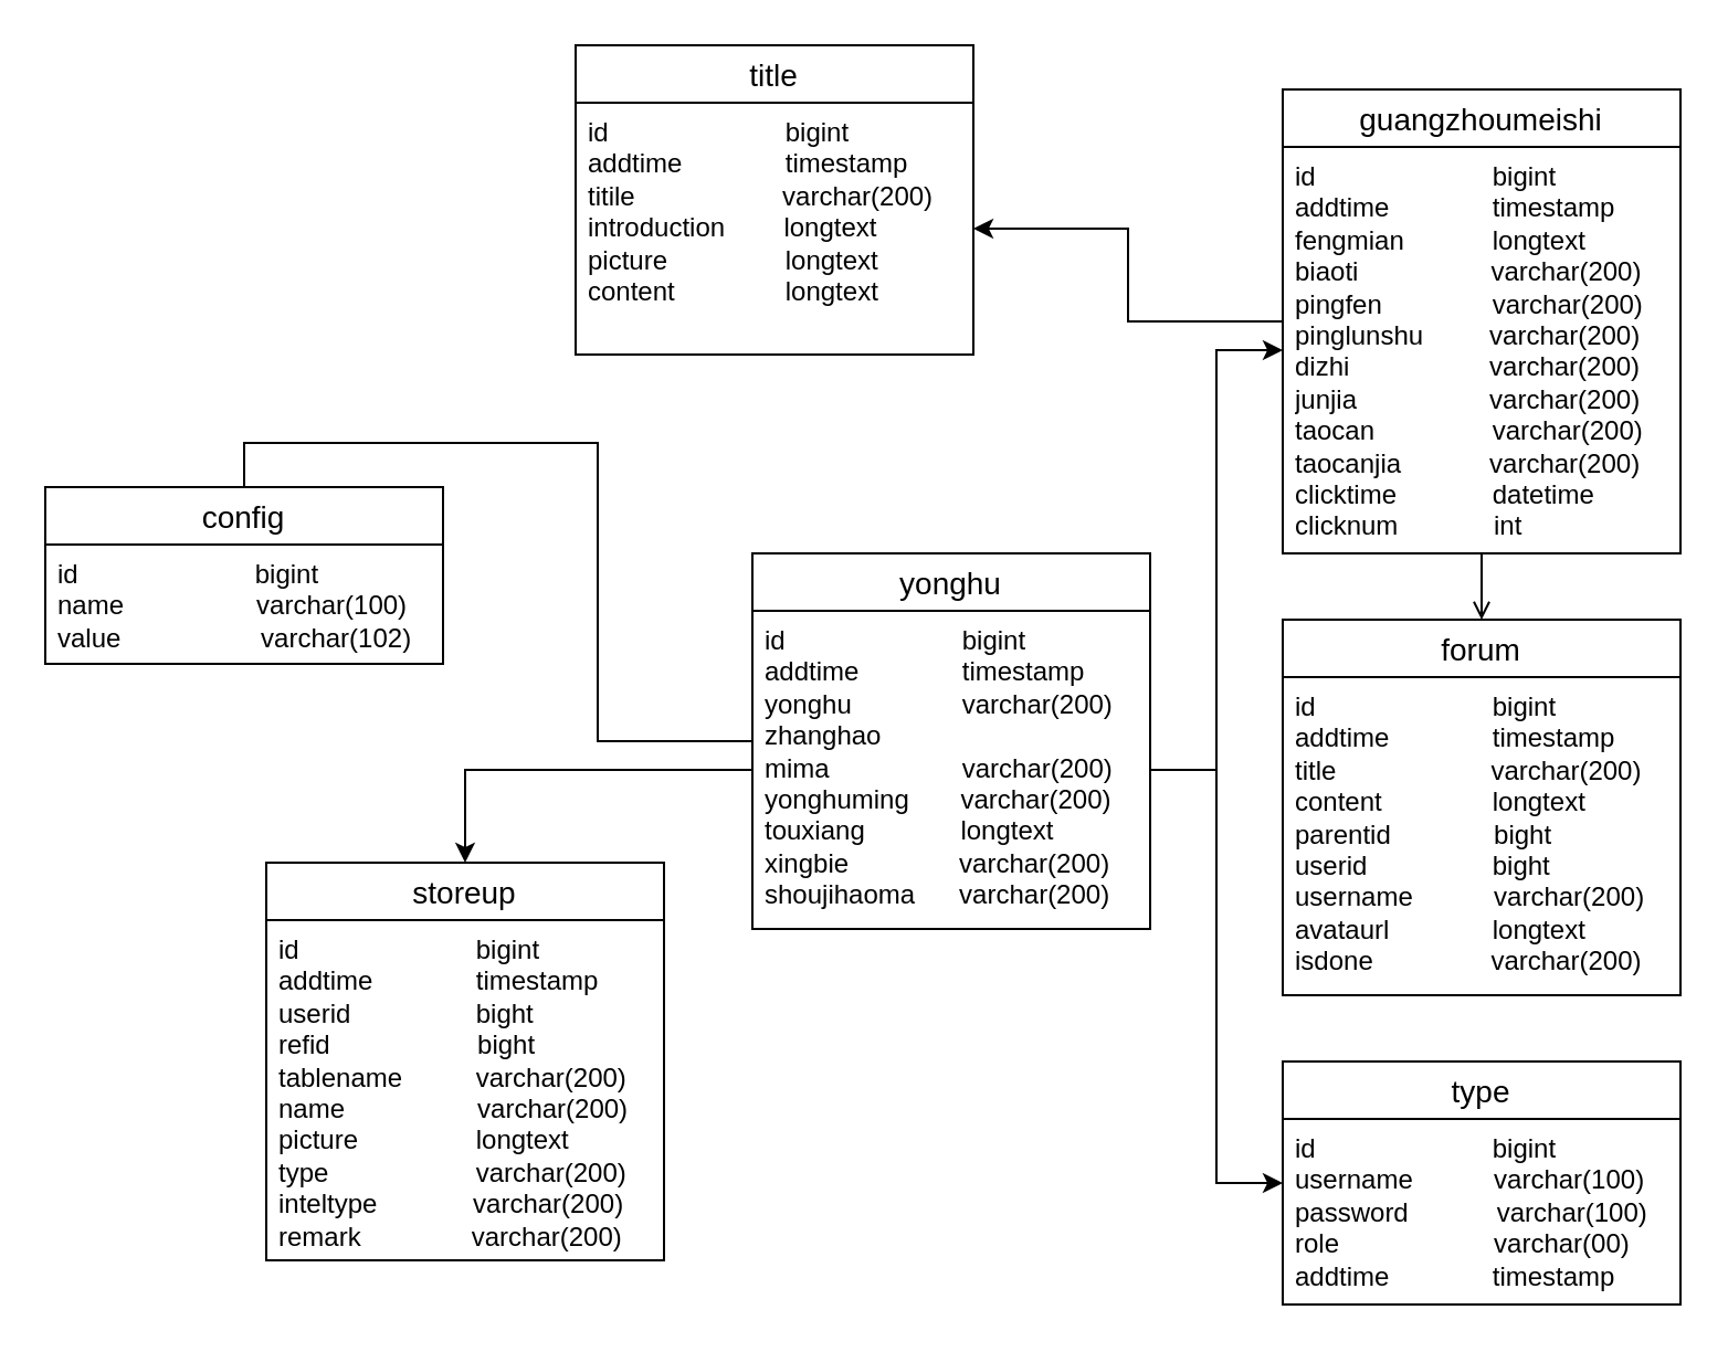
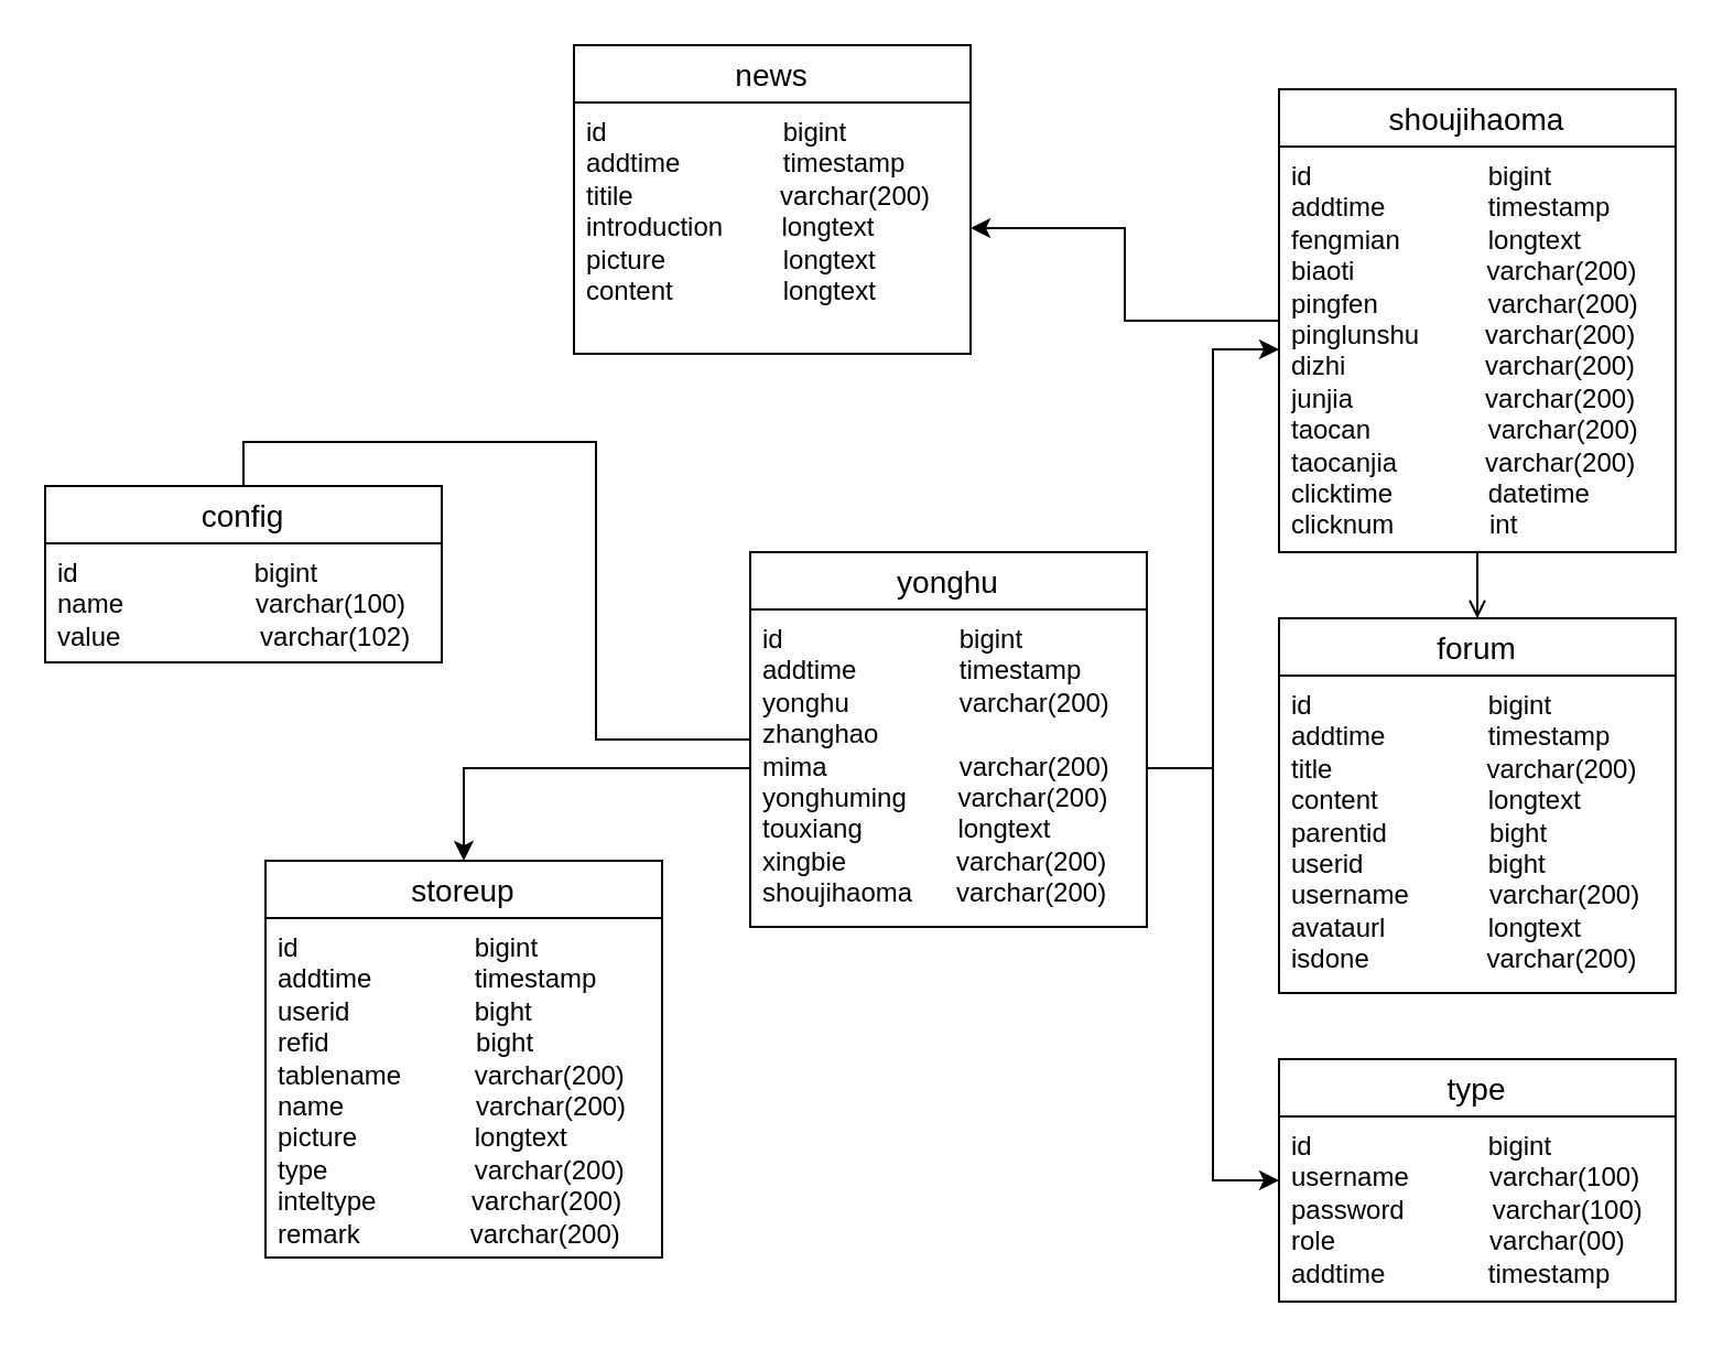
- <mxCell id="2" value="title" style="swimlane;fontStyle=0;childLayout=stackLayout;horizontal=1;startSize=26;horizontalStack=0;resizeParent=1;resizeParentMax=0;resizeLast=0;collapsible=1;marginBottom=0;align=center;fontSize=14;" vertex="1" parent="1"><mxGeometry x="260" y="20" width="180" height="140" as="geometry"><mxRectangle x="330" y="250" width="70" height="30" as="alternateBounds" /></mxGeometry></mxCell>
+ <mxCell id="2" value="news" style="swimlane;fontStyle=0;childLayout=stackLayout;horizontal=1;startSize=26;horizontalStack=0;resizeParent=1;resizeParentMax=0;resizeLast=0;collapsible=1;marginBottom=0;align=center;fontSize=14;" vertex="1" parent="1"><mxGeometry x="260" y="20" width="180" height="140" as="geometry"><mxRectangle x="330" y="250" width="70" height="30" as="alternateBounds" /></mxGeometry></mxCell>
- <mxCell id="6" value="guangzhoumeishi" style="swimlane;fontStyle=0;childLayout=stackLayout;horizontal=1;startSize=26;horizontalStack=0;resizeParent=1;resizeParentMax=0;resizeLast=0;collapsible=1;marginBottom=0;align=center;fontSize=14;" vertex="1" parent="1"><mxGeometry x="580" y="40" width="180" height="210" as="geometry"><mxRectangle x="330" y="250" width="70" height="30" as="alternateBounds" /></mxGeometry></mxCell>
+ <mxCell id="6" value="shoujihaoma" style="swimlane;fontStyle=0;childLayout=stackLayout;horizontal=1;startSize=26;horizontalStack=0;resizeParent=1;resizeParentMax=0;resizeLast=0;collapsible=1;marginBottom=0;align=center;fontSize=14;" vertex="1" parent="1"><mxGeometry x="580" y="40" width="180" height="210" as="geometry"><mxRectangle x="330" y="250" width="70" height="30" as="alternateBounds" /></mxGeometry></mxCell>
